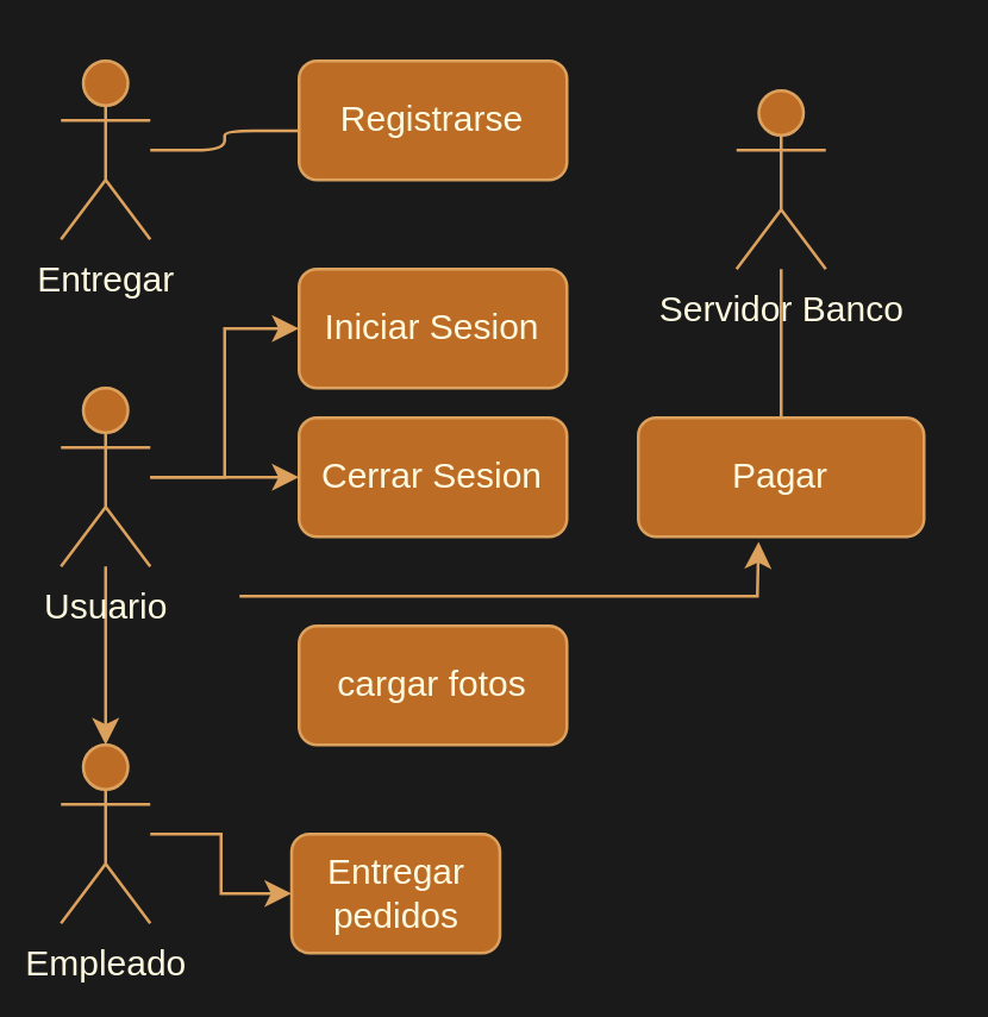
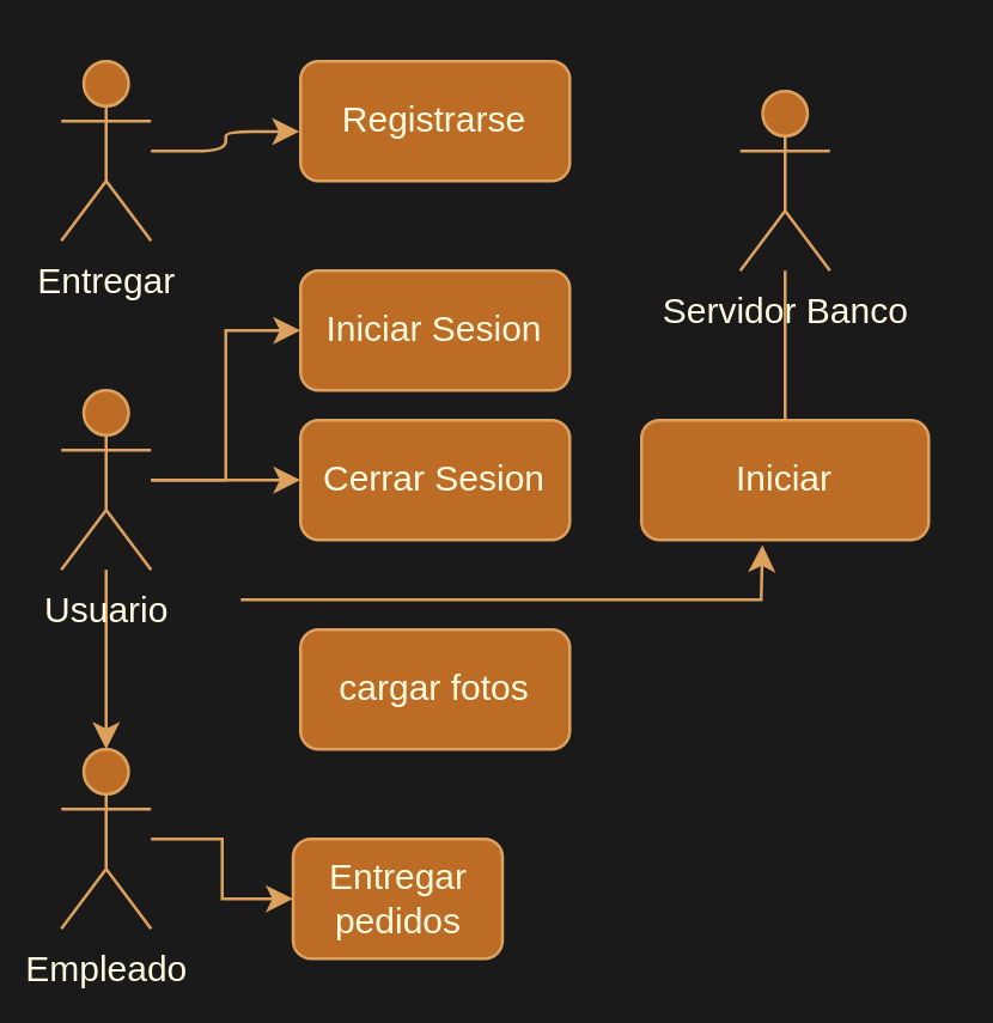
- <mxCell id="8" style="edgeStyle=orthogonalEdgeStyle;rounded=1;orthogonalLoop=1;jettySize=auto;html=1;entryX=-0.004;entryY=0.587;entryDx=0;entryDy=0;entryPerimeter=0;strokeColor=#DDA15E;fontColor=default;fillColor=#BC6C25;labelBackgroundColor=none;endArrow=none;" parent="1" source="2" target="5" edge="1"><mxGeometry relative="1" as="geometry" /></mxCell>
+ <mxCell id="8" style="edgeStyle=orthogonalEdgeStyle;rounded=1;orthogonalLoop=1;jettySize=auto;html=1;entryX=-0.004;entryY=0.587;entryDx=0;entryDy=0;entryPerimeter=0;strokeColor=#DDA15E;fontColor=default;fillColor=#BC6C25;labelBackgroundColor=none;" parent="1" source="2" target="5" edge="1"><mxGeometry relative="1" as="geometry" /></mxCell>
- <mxCell id="14" value="Pagar" style="rounded=1;whiteSpace=wrap;html=1;strokeColor=#DDA15E;fontColor=#FEFAE0;fillColor=#BC6C25;" vertex="1" parent="1"><mxGeometry x="214" y="140" width="96" height="40" as="geometry" /></mxCell>
+ <mxCell id="14" value="Iniciar" style="rounded=1;whiteSpace=wrap;html=1;strokeColor=#DDA15E;fontColor=#FEFAE0;fillColor=#BC6C25;" vertex="1" parent="1"><mxGeometry x="214" y="140" width="96" height="40" as="geometry" /></mxCell>
